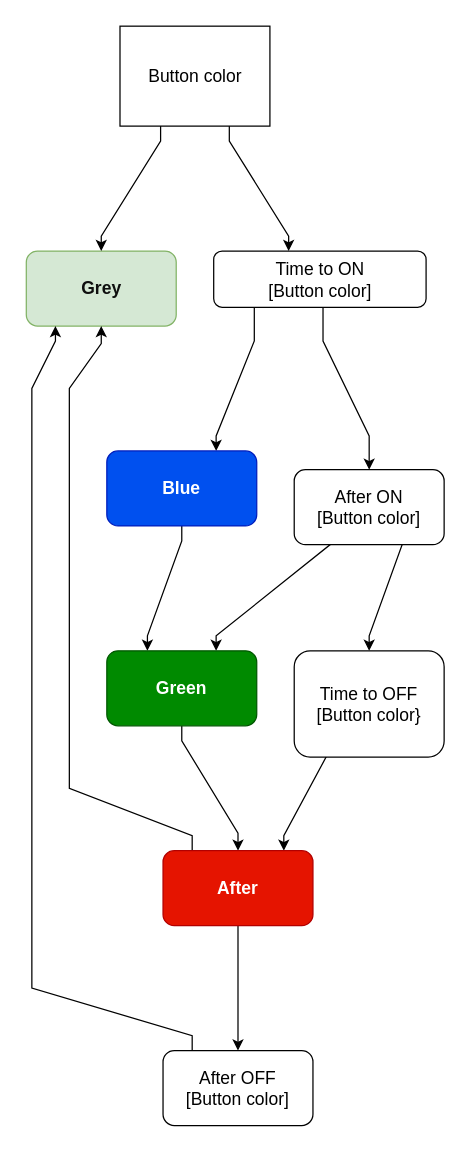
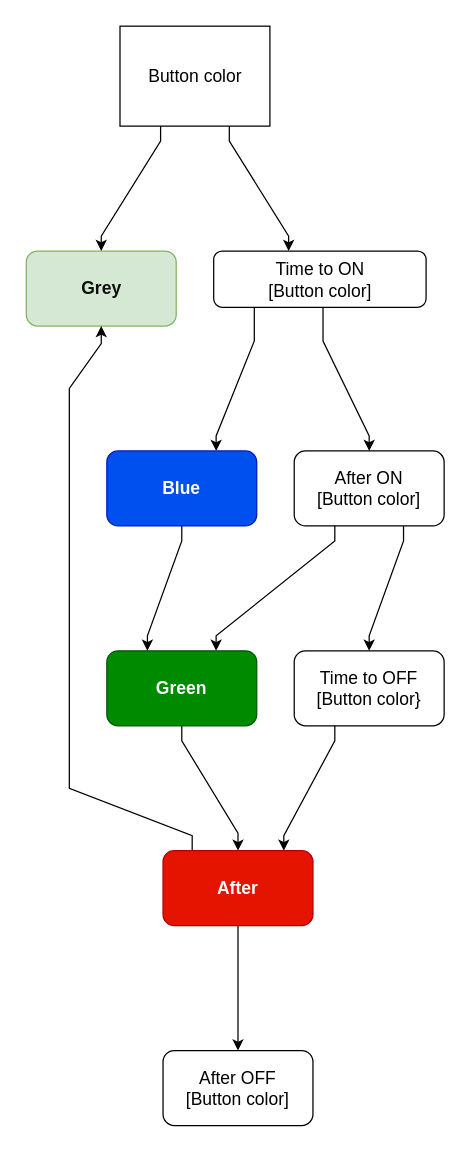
- <mxCell id="10" value="&lt;span style=&quot;font-size: 14px;&quot;&gt;After ON&lt;br&gt;[Button color]&lt;br&gt;&lt;/span&gt;" style="rounded=1;whiteSpace=wrap;html=1;" vertex="1" parent="1"><mxGeometry x="235" y="375" width="120" height="60" as="geometry" /></mxCell>
+ <mxCell id="10" value="&lt;span style=&quot;font-size: 14px;&quot;&gt;After ON&lt;br&gt;[Button color]&lt;br&gt;&lt;/span&gt;" style="rounded=1;whiteSpace=wrap;html=1;" vertex="1" parent="1"><mxGeometry x="235" y="360" width="120" height="60" as="geometry" /></mxCell>
- <mxCell id="14" value="&lt;font style=&quot;font-size: 14px;&quot;&gt;Time to OFF&lt;br&gt;[Button color}&lt;/font&gt;" style="rounded=1;whiteSpace=wrap;html=1;" vertex="1" parent="1"><mxGeometry x="235" y="520" width="120" height="85" as="geometry" /></mxCell>
+ <mxCell id="14" value="&lt;font style=&quot;font-size: 14px;&quot;&gt;Time to OFF&lt;br&gt;[Button color}&lt;/font&gt;" style="rounded=1;whiteSpace=wrap;html=1;" vertex="1" parent="1"><mxGeometry x="235" y="520" width="120" height="60" as="geometry" /></mxCell>
- <mxCell id="18" style="edgeStyle=orthogonalEdgeStyle;rounded=0;orthogonalLoop=1;jettySize=auto;html=1;noEdgeStyle=1;orthogonal=1;" edge="1" parent="1" source="19" target="2"><mxGeometry relative="1" as="geometry"><Array as="points"><mxPoint x="153.333" y="828" /><mxPoint y="790" x="25" /><mxPoint y="630" x="25" /><mxPoint y="630" x="25" /><mxPoint y="470" x="25" /><mxPoint y="470" x="25" /><mxPoint y="310" x="25" /><mxPoint x="43.88" y="272" /></Array></mxGeometry></mxCell>
